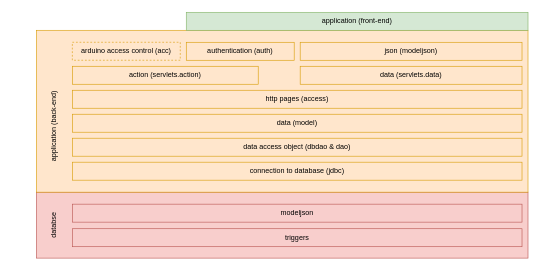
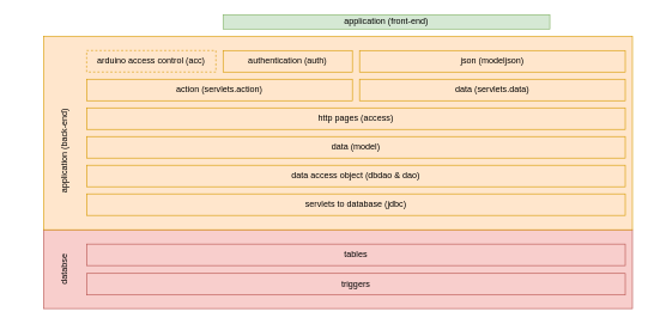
- <mxCell id="17" value="application (front-end)" style="rounded=0;whiteSpace=wrap;html=1;fillColor=#d5e8d4;strokeColor=#82b366;" parent="1" vertex="1"><mxGeometry x="310" y="20" width="570" height="30" as="geometry" /></mxCell>
+ <mxCell id="17" value="application (front-end)" style="rounded=0;whiteSpace=wrap;html=1;fillColor=#d5e8d4;strokeColor=#82b366;" parent="1" vertex="1"><mxGeometry x="310" y="20" width="455" height="20" as="geometry" /></mxCell>
- <mxCell id="12" value="action (servlets.action)" style="rounded=0;whiteSpace=wrap;html=1;fillColor=#ffe6cc;strokeColor=#d79b00;" parent="1" vertex="1"><mxGeometry x="120" y="110" width="310" height="30" as="geometry" /></mxCell>
+ <mxCell id="12" value="action (servlets.action)" style="rounded=0;whiteSpace=wrap;html=1;fillColor=#ffe6cc;strokeColor=#d79b00;" parent="1" vertex="1"><mxGeometry x="120" y="110" width="370" height="30" as="geometry" /></mxCell>
- <mxCell id="5" value="connection to database (jdbc)" style="rounded=0;whiteSpace=wrap;html=1;fillColor=#ffe6cc;strokeColor=#d79b00;" parent="1" vertex="1"><mxGeometry x="120" y="270" width="750" height="30" as="geometry" /></mxCell>
+ <mxCell id="5" value="servlets to database (jdbc)" style="rounded=0;whiteSpace=wrap;html=1;fillColor=#ffe6cc;strokeColor=#d79b00;" parent="1" vertex="1"><mxGeometry x="120" y="270" width="750" height="30" as="geometry" /></mxCell>
- <mxCell id="8" value="modeljson" style="rounded=0;whiteSpace=wrap;html=1;fillColor=#f8cecc;strokeColor=#b85450;" parent="1" vertex="1"><mxGeometry x="120" y="340" width="750" height="30" as="geometry" /></mxCell>
+ <mxCell id="8" value="tables" style="rounded=0;whiteSpace=wrap;html=1;fillColor=#f8cecc;strokeColor=#b85450;" parent="1" vertex="1"><mxGeometry x="120" y="340" width="750" height="30" as="geometry" /></mxCell>
